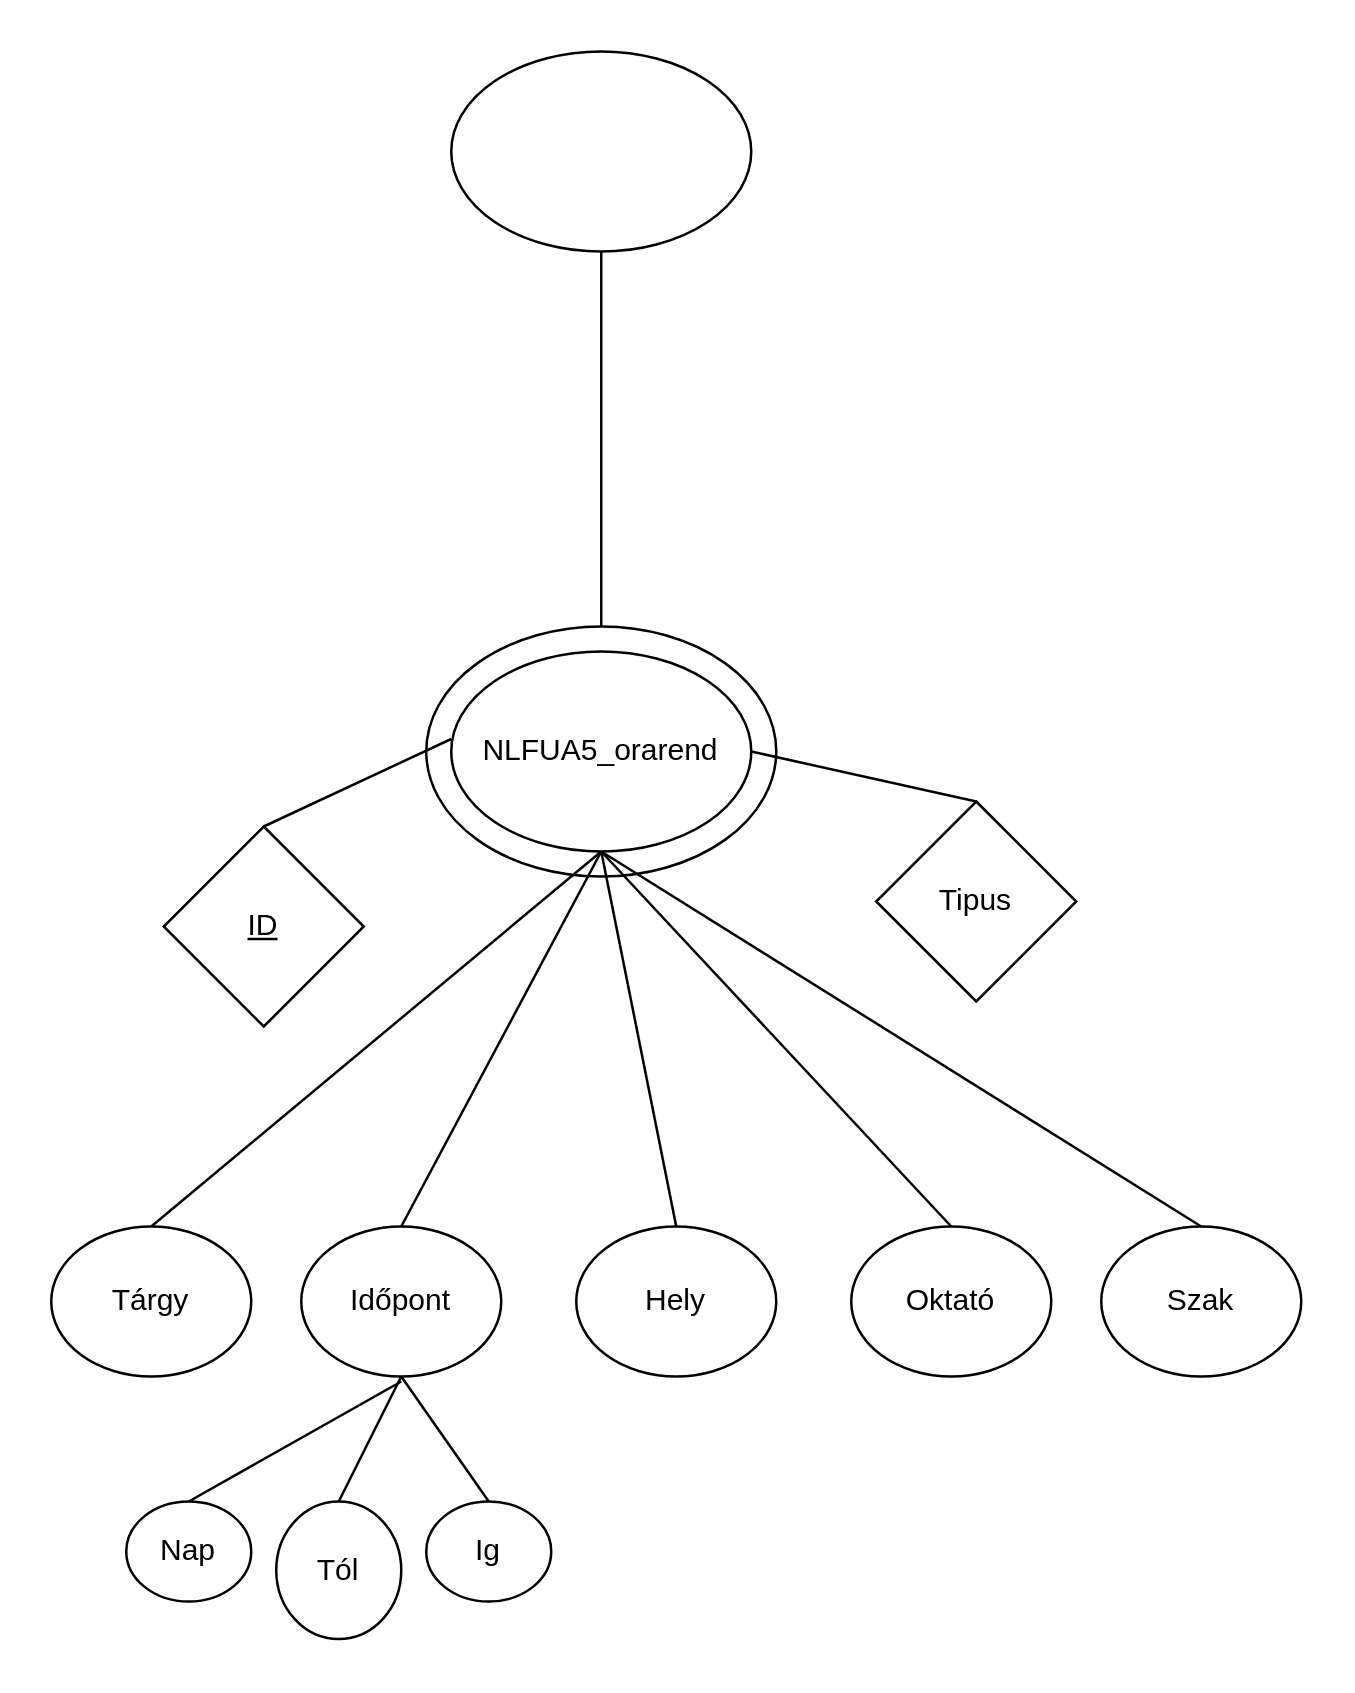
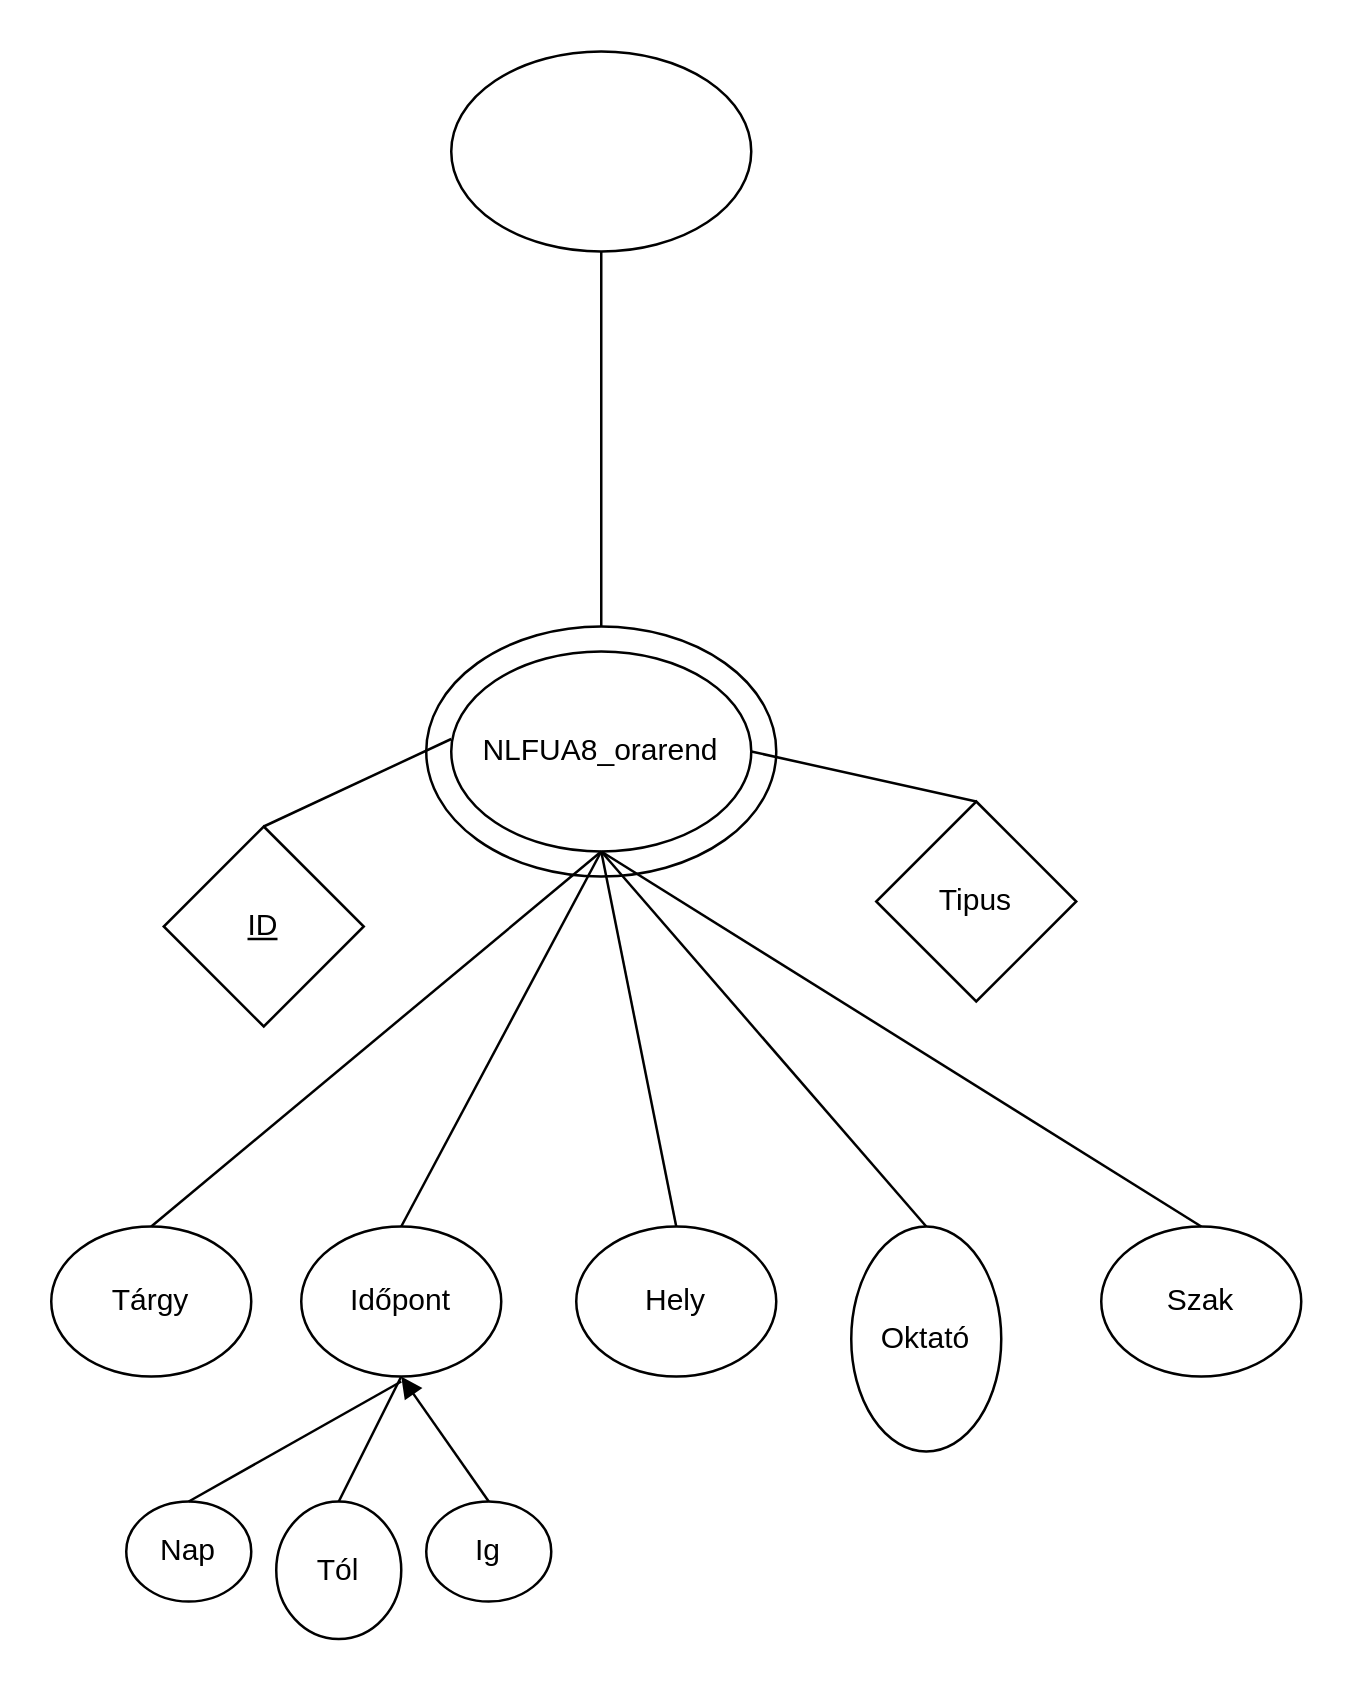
- <mxCell id="3" value="NLFUA5_orarend" style="ellipse;whiteSpace=wrap;html=1;" vertex="1" parent="1"><mxGeometry x="180" y="260" width="120" height="80" as="geometry" /></mxCell>
+ <mxCell id="3" value="NLFUA8_orarend" style="ellipse;whiteSpace=wrap;html=1;" vertex="1" parent="1"><mxGeometry x="180" y="260" width="120" height="80" as="geometry" /></mxCell>
- <mxCell id="12" value="Oktató" style="ellipse;whiteSpace=wrap;html=1;" vertex="1" parent="1"><mxGeometry x="340" y="490" width="80" height="60" as="geometry" /></mxCell>
+ <mxCell id="12" value="Oktató" style="ellipse;whiteSpace=wrap;html=1;" vertex="1" parent="1"><mxGeometry x="340" y="490" width="60" height="90" as="geometry" /></mxCell>
- <mxCell id="18" value="" style="endArrow=none;html=1;rounded=0;exitX=0.5;exitY=0;exitDx=0;exitDy=0;entryX=0.5;entryY=1;entryDx=0;entryDy=0;" edge="1" parent="1" source="15" target="10"><mxGeometry width="50" height="50" relative="1" as="geometry"><mxPoint x="145" y="610" as="sourcePoint" /><mxPoint x="170" y="560" as="targetPoint" /></mxGeometry></mxCell>
+ <mxCell id="18" value="" style="endArrow=block;html=1;rounded=0;exitX=0.5;exitY=0;exitDx=0;exitDy=0;entryX=0.5;entryY=1;entryDx=0;entryDy=0;" edge="1" parent="1" source="15" target="10"><mxGeometry width="50" height="50" relative="1" as="geometry"><mxPoint x="145" y="610" as="sourcePoint" /><mxPoint x="170" y="560" as="targetPoint" /></mxGeometry></mxCell>
